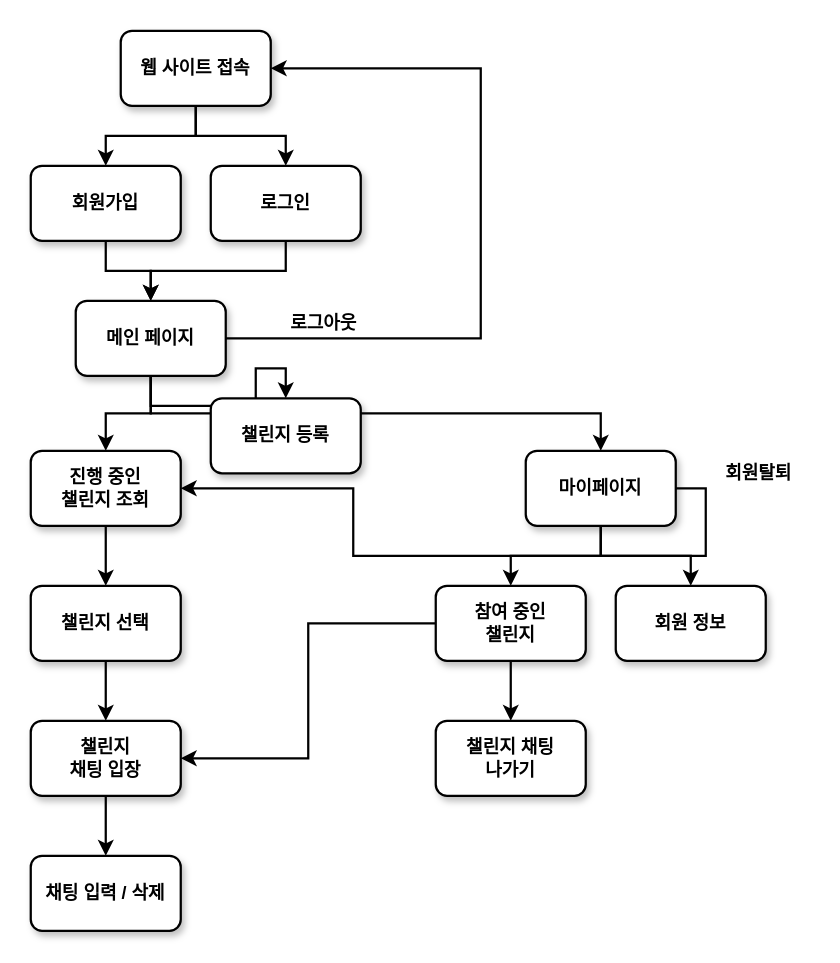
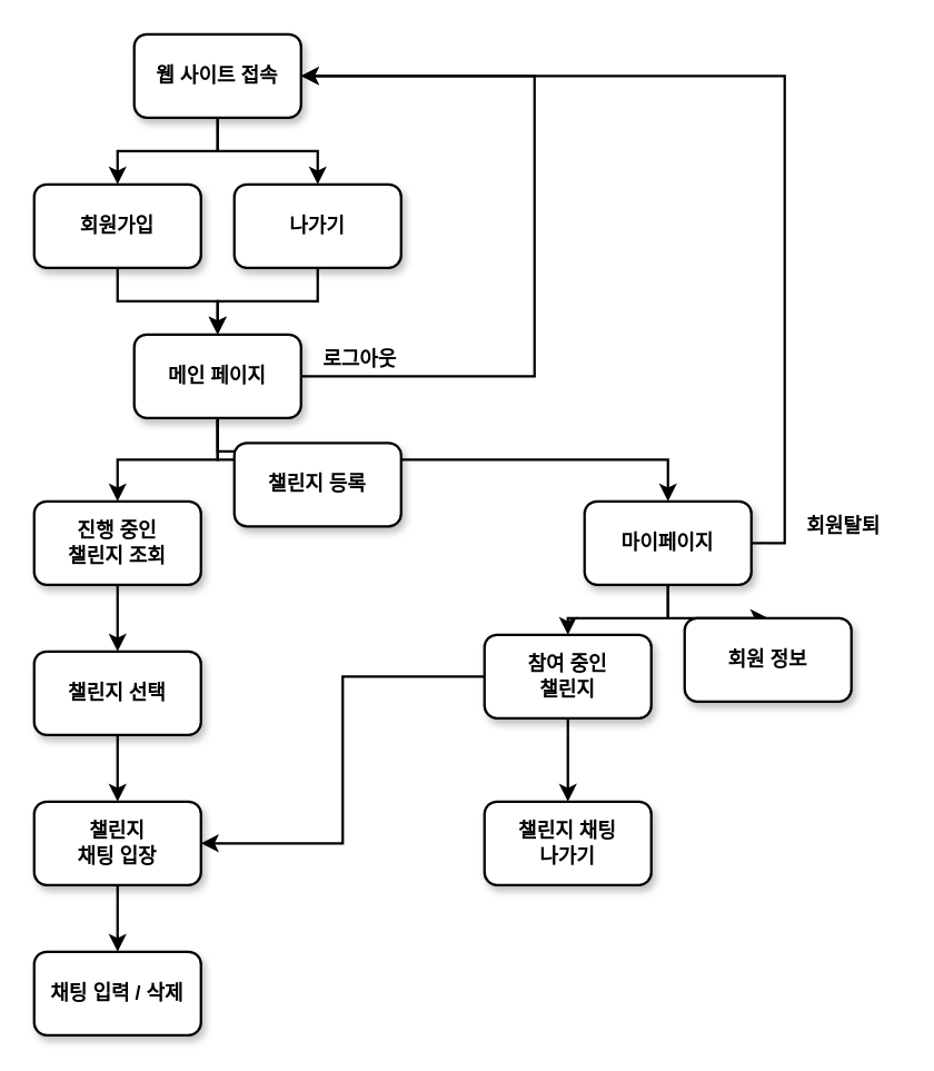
- <mxCell id="6" value="로그인" style="rounded=1;whiteSpace=wrap;html=1;strokeWidth=1.5;shadow=1;fontStyle=1" parent="1" vertex="1"><mxGeometry x="140" y="110" width="100" height="50" as="geometry" /></mxCell>
+ <mxCell id="6" value="나가기" style="rounded=1;whiteSpace=wrap;html=1;strokeWidth=1.5;shadow=1;fontStyle=1" parent="1" vertex="1"><mxGeometry x="140" y="110" width="100" height="50" as="geometry" /></mxCell>
- <mxCell id="13" value="메인 페이지" style="rounded=1;whiteSpace=wrap;html=1;strokeWidth=1.5;shadow=1;fontStyle=1" parent="1" vertex="1"><mxGeometry x="49.99" y="200" width="100" height="50" as="geometry" /></mxCell>
+ <mxCell id="13" value="메인 페이지" style="rounded=1;whiteSpace=wrap;html=1;strokeWidth=1.5;shadow=1;fontStyle=1" parent="1" vertex="1"><mxGeometry x="79.99" y="200" width="100" height="50" as="geometry" /></mxCell>
- <mxCell id="16" style="edgeStyle=orthogonalEdgeStyle;rounded=0;orthogonalLoop=1;jettySize=auto;html=1;exitX=1;exitY=0.5;exitDx=0;exitDy=0;fontFamily=Helvetica;fontSize=12;fontColor=default;fontStyle=1;strokeWidth=1.5;" parent="1" source="17" target="30" edge="1"><mxGeometry relative="1" as="geometry" /></mxCell>
+ <mxCell id="16" style="edgeStyle=orthogonalEdgeStyle;rounded=0;orthogonalLoop=1;jettySize=auto;html=1;exitX=1;exitY=0.5;exitDx=0;exitDy=0;entryX=1;entryY=0.5;entryDx=0;entryDy=0;fontFamily=Helvetica;fontSize=12;fontColor=default;fontStyle=1;strokeWidth=1.5;" parent="1" source="17" target="4" edge="1"><mxGeometry relative="1" as="geometry" /></mxCell>
- <mxCell id="22" value="참여 중인&lt;br&gt;챌린지" style="rounded=1;whiteSpace=wrap;html=1;strokeWidth=1.5;shadow=1;fontStyle=1" parent="1" vertex="1"><mxGeometry x="290" y="390" width="100" height="50" as="geometry" /></mxCell>
+ <mxCell id="22" value="참여 중인&lt;br&gt;챌린지" style="rounded=1;whiteSpace=wrap;html=1;strokeWidth=1.5;shadow=1;fontStyle=1" parent="1" vertex="1"><mxGeometry x="290" y="380" width="100" height="50" as="geometry" /></mxCell>
- <mxCell id="19" value="회원 정보" style="rounded=1;whiteSpace=wrap;html=1;strokeWidth=1.5;shadow=1;fontStyle=1" parent="1" vertex="1"><mxGeometry x="410" y="390" width="100" height="50" as="geometry" /></mxCell>
+ <mxCell id="19" value="회원 정보" style="rounded=1;whiteSpace=wrap;html=1;strokeWidth=1.5;shadow=1;fontStyle=1" parent="1" vertex="1"><mxGeometry x="410" y="370" width="100" height="50" as="geometry" /></mxCell>
